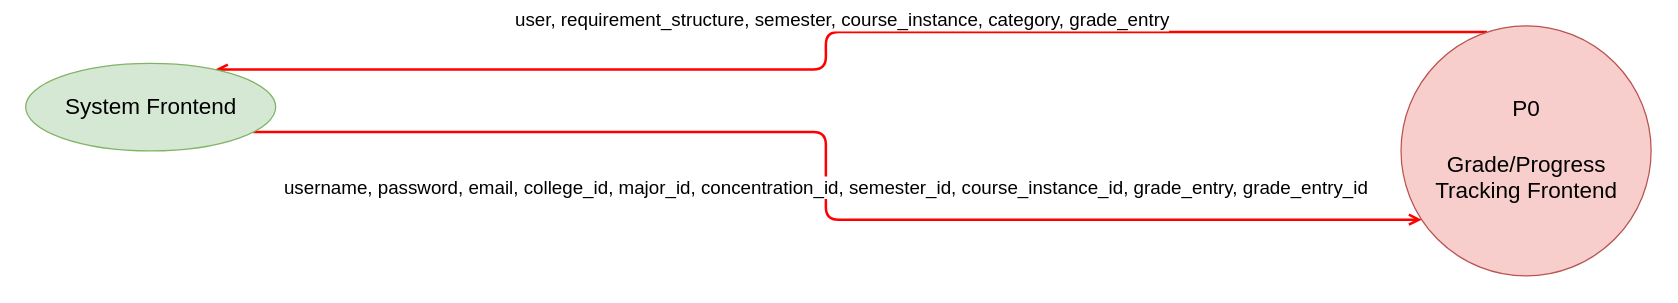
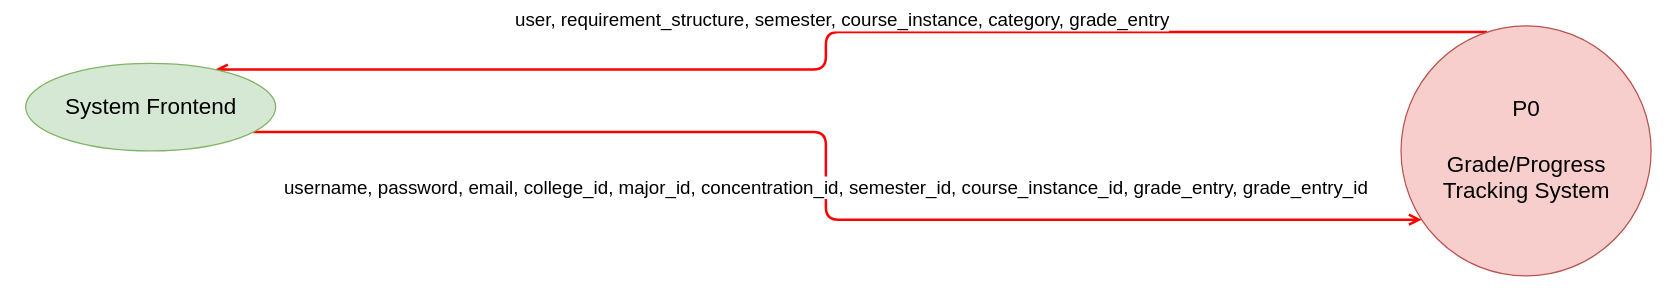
- <mxCell id="3" value="P0&lt;br&gt;&lt;br&gt;Grade/Progress&lt;br&gt;Tracking Frontend" style="shape=ellipse;html=1;dashed=0;whitespace=wrap;aspect=fixed;perimeter=ellipsePerimeter;fillColor=#f8cecc;strokeColor=#b85450;fontSize=18;" parent="1" vertex="1"><mxGeometry x="1120" y="20" width="200" height="200" as="geometry" /></mxCell>
+ <mxCell id="3" value="P0&lt;br&gt;&lt;br&gt;Grade/Progress&lt;br&gt;Tracking System" style="shape=ellipse;html=1;dashed=0;whitespace=wrap;aspect=fixed;perimeter=ellipsePerimeter;fillColor=#f8cecc;strokeColor=#b85450;fontSize=18;" parent="1" vertex="1"><mxGeometry x="1120" y="20" width="200" height="200" as="geometry" /></mxCell>
